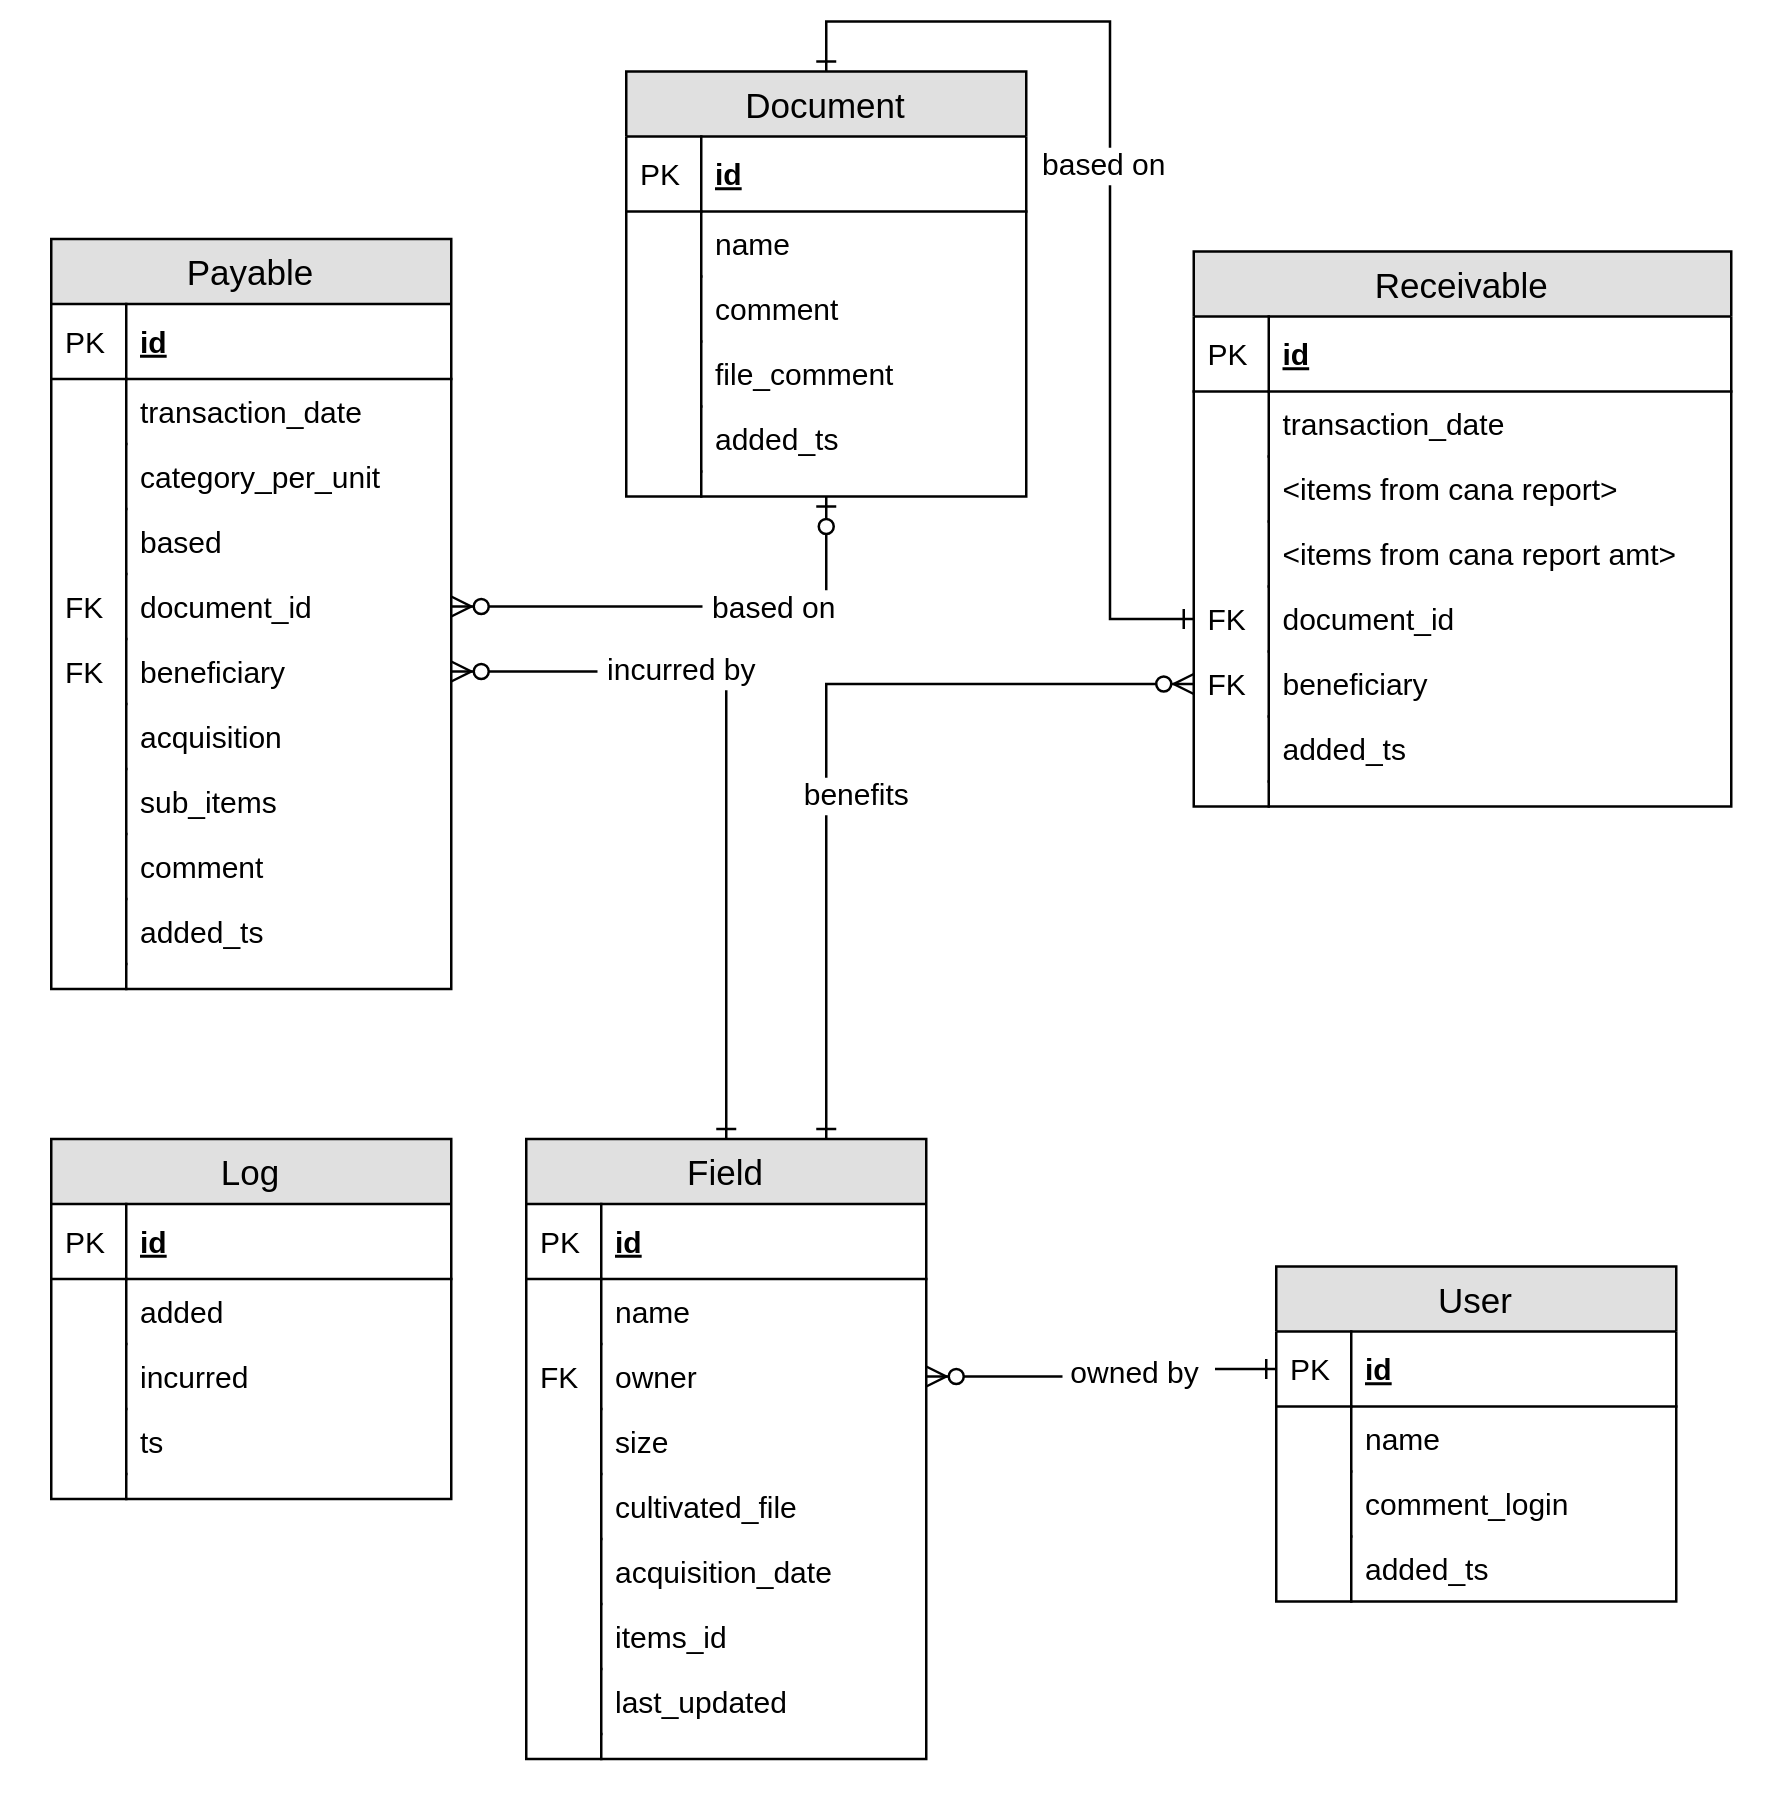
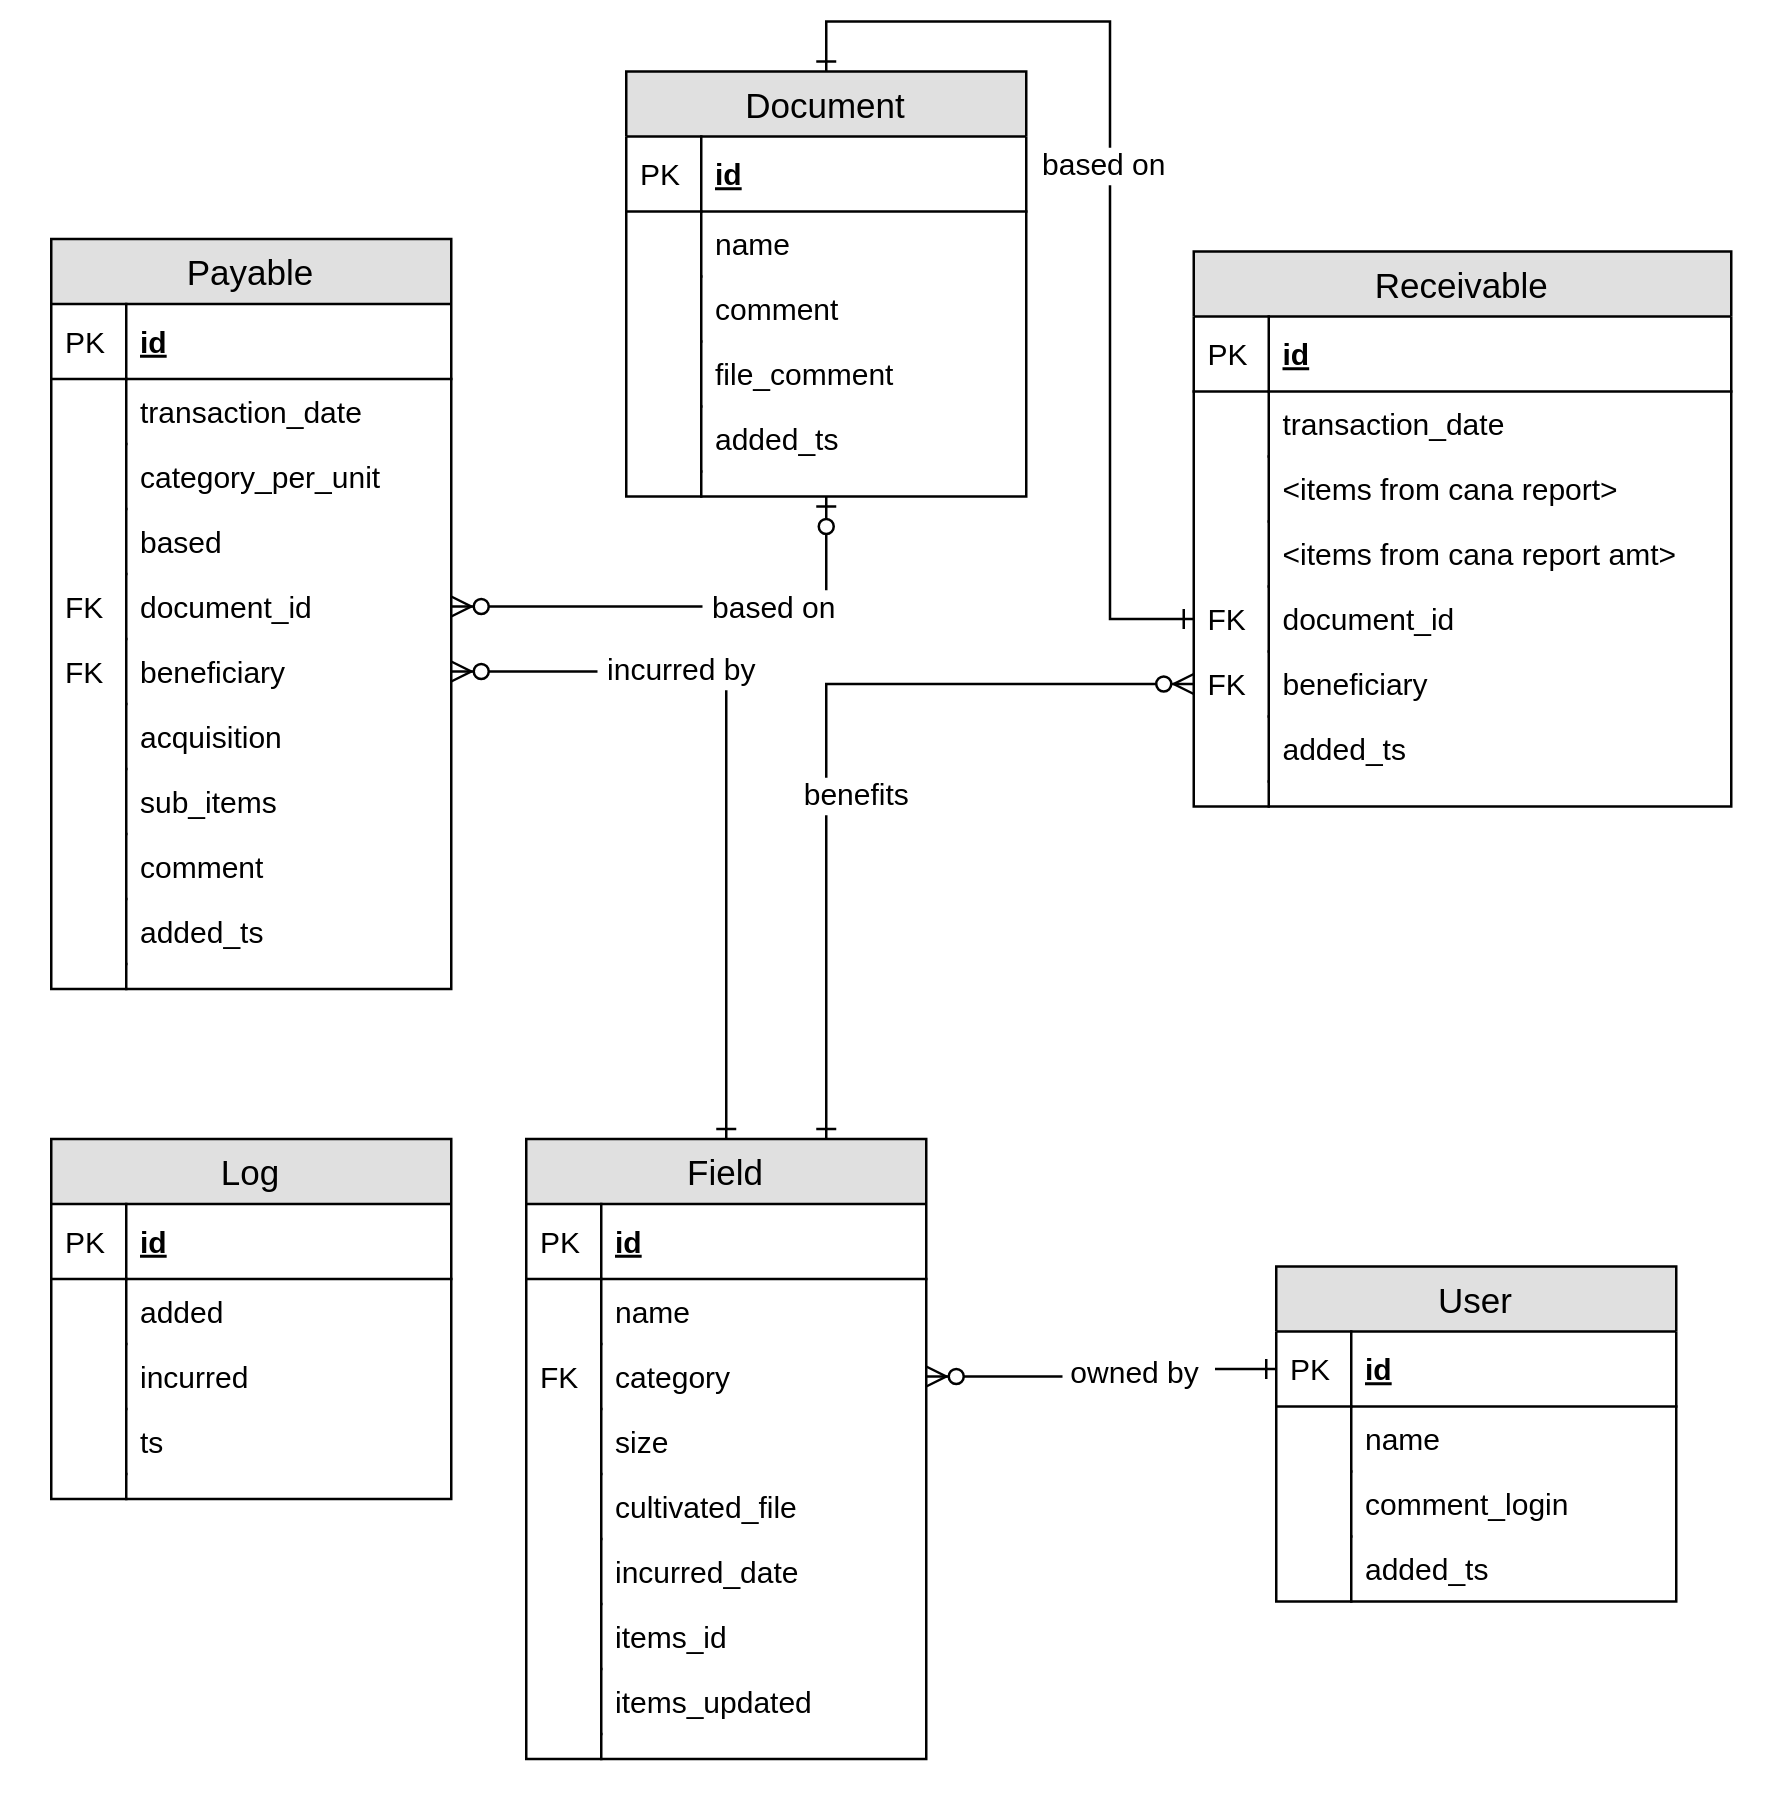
- <mxCell id="17" value="owner" style="shape=partialRectangle;top=0;left=0;right=0;bottom=0;align=left;verticalAlign=top;fillColor=none;spacingLeft=34;spacingRight=4;overflow=hidden;rotatable=0;points=[[0,0.5],[1,0.5]];portConstraint=eastwest;dropTarget=0;fontSize=12;" parent="12" vertex="1"><mxGeometry y="82" width="160" height="26" as="geometry" /></mxCell>
+ <mxCell id="17" value="category" style="shape=partialRectangle;top=0;left=0;right=0;bottom=0;align=left;verticalAlign=top;fillColor=none;spacingLeft=34;spacingRight=4;overflow=hidden;rotatable=0;points=[[0,0.5],[1,0.5]];portConstraint=eastwest;dropTarget=0;fontSize=12;" parent="12" vertex="1"><mxGeometry y="82" width="160" height="26" as="geometry" /></mxCell>
- <mxCell id="23" value="acquisition_date" style="shape=partialRectangle;top=0;left=0;right=0;bottom=0;align=left;verticalAlign=top;fillColor=none;spacingLeft=34;spacingRight=4;overflow=hidden;rotatable=0;points=[[0,0.5],[1,0.5]];portConstraint=eastwest;dropTarget=0;fontSize=12;" parent="12" vertex="1"><mxGeometry y="160" width="160" height="26" as="geometry" /></mxCell>
+ <mxCell id="23" value="incurred_date" style="shape=partialRectangle;top=0;left=0;right=0;bottom=0;align=left;verticalAlign=top;fillColor=none;spacingLeft=34;spacingRight=4;overflow=hidden;rotatable=0;points=[[0,0.5],[1,0.5]];portConstraint=eastwest;dropTarget=0;fontSize=12;" parent="12" vertex="1"><mxGeometry y="160" width="160" height="26" as="geometry" /></mxCell>
- <mxCell id="27" value="last_updated" style="shape=partialRectangle;top=0;left=0;right=0;bottom=0;align=left;verticalAlign=top;fillColor=none;spacingLeft=34;spacingRight=4;overflow=hidden;rotatable=0;points=[[0,0.5],[1,0.5]];portConstraint=eastwest;dropTarget=0;fontSize=12;" vertex="1" parent="12"><mxGeometry y="212" width="160" height="26" as="geometry" /></mxCell>
+ <mxCell id="27" value="items_updated" style="shape=partialRectangle;top=0;left=0;right=0;bottom=0;align=left;verticalAlign=top;fillColor=none;spacingLeft=34;spacingRight=4;overflow=hidden;rotatable=0;points=[[0,0.5],[1,0.5]];portConstraint=eastwest;dropTarget=0;fontSize=12;" vertex="1" parent="12"><mxGeometry y="212" width="160" height="26" as="geometry" /></mxCell>
